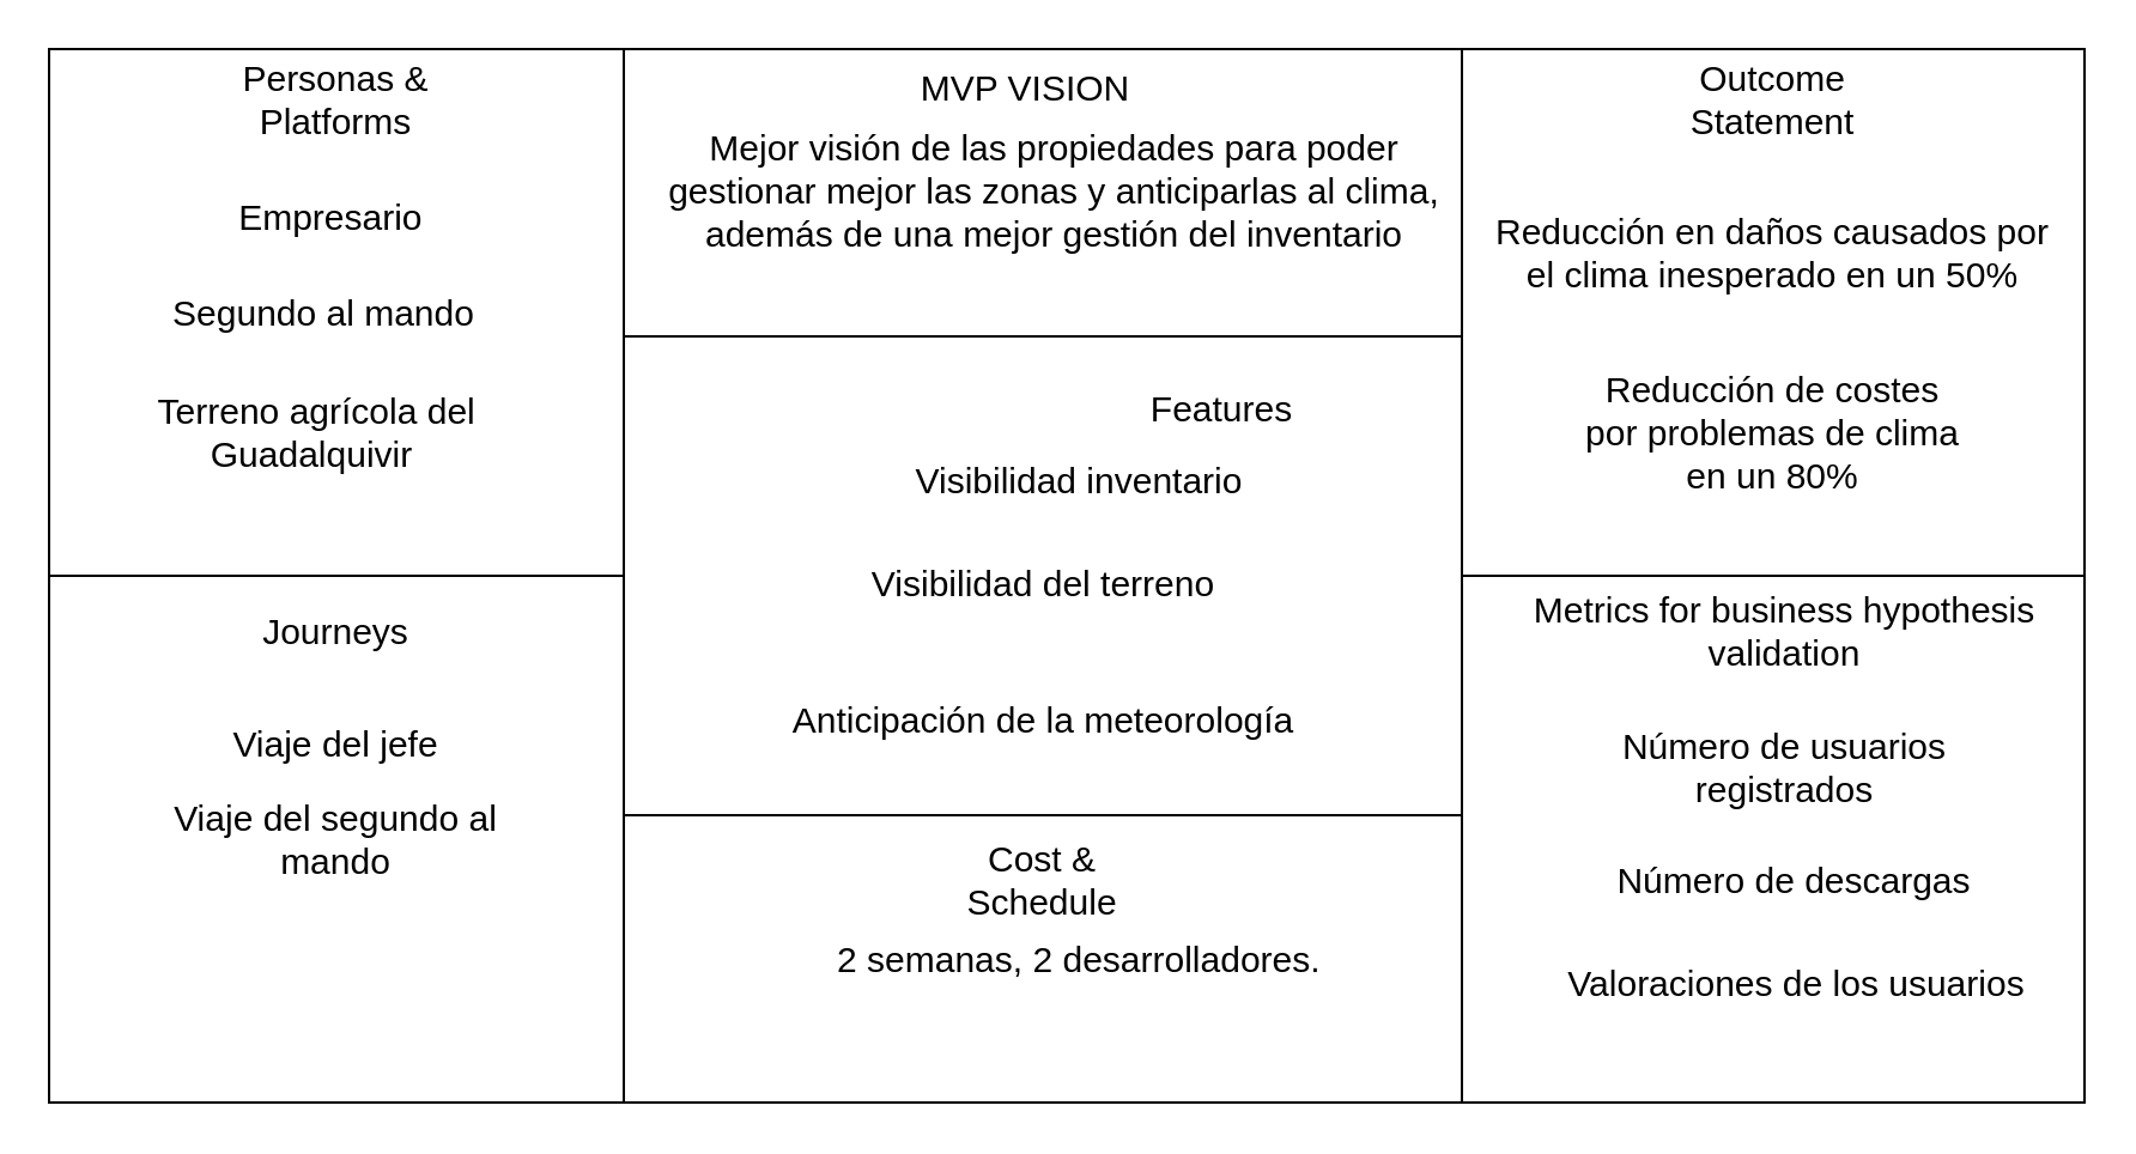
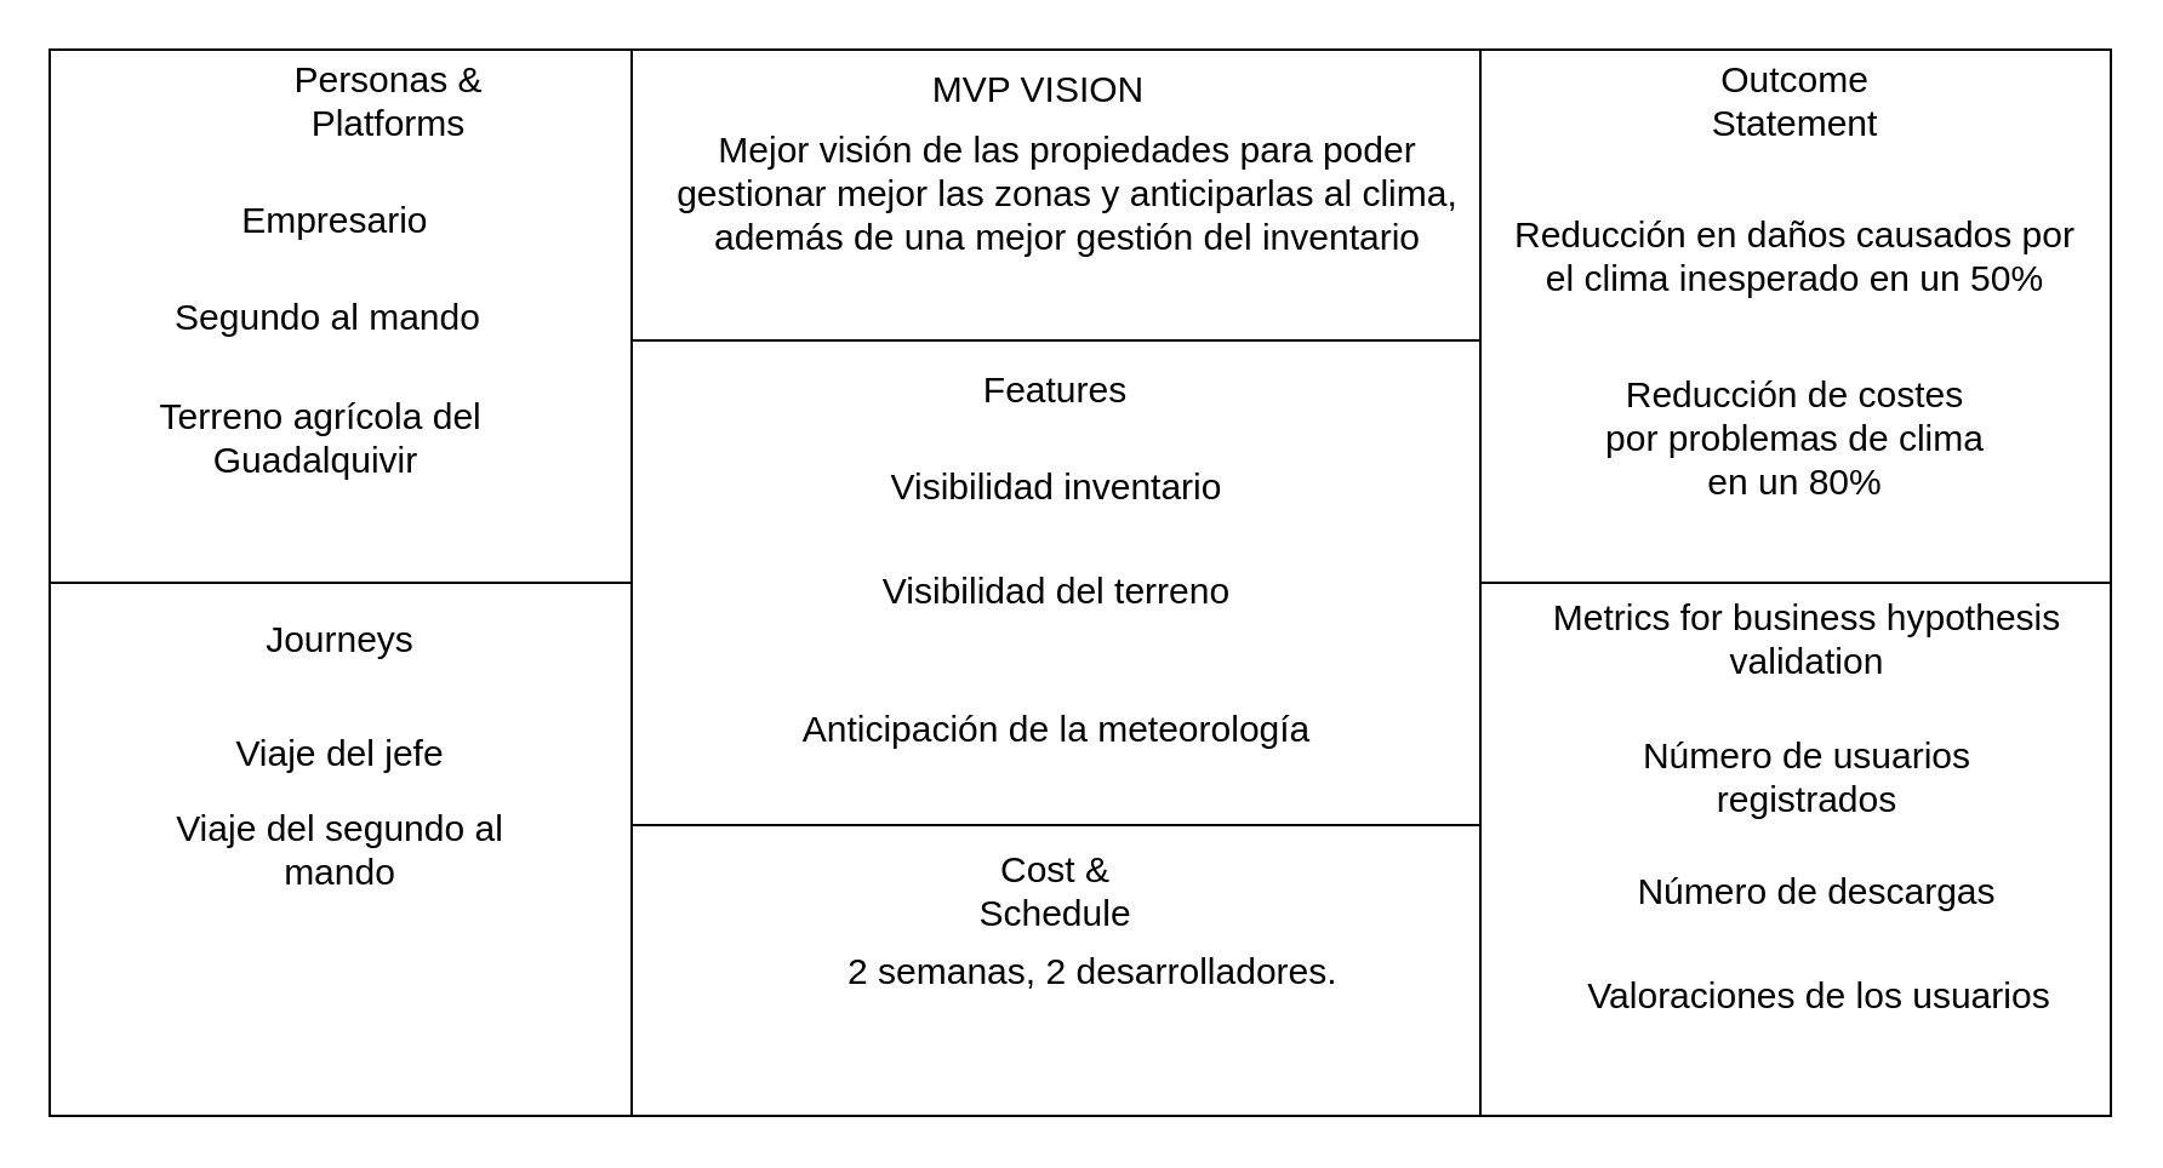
- <mxCell id="11" value="Personas &amp;amp; Platforms" style="text;html=1;strokeColor=none;fillColor=none;align=center;verticalAlign=middle;whiteSpace=wrap;rounded=0;fontSize=15;" parent="1" vertex="1"><mxGeometry x="80" y="31" width="120" height="20" as="geometry" /></mxCell>
+ <mxCell id="11" value="Personas &amp;amp; Platforms" style="text;html=1;strokeColor=none;fillColor=none;align=center;verticalAlign=middle;whiteSpace=wrap;rounded=0;fontSize=15;" parent="1" vertex="1"><mxGeometry x="100" y="31" width="120" height="20" as="geometry" /></mxCell>
- <mxCell id="10" value="Features" style="text;html=1;strokeColor=none;fillColor=none;align=center;verticalAlign=middle;whiteSpace=wrap;rounded=0;fontSize=15;" parent="1" vertex="1"><mxGeometry x="490" y="160" width="40" height="20" as="geometry" /></mxCell>
+ <mxCell id="10" value="Features" style="text;html=1;strokeColor=none;fillColor=none;align=center;verticalAlign=middle;whiteSpace=wrap;rounded=0;fontSize=15;" parent="1" vertex="1"><mxGeometry x="415" y="150" width="40" height="20" as="geometry" /></mxCell>
- <mxCell id="24" value="Visibilidad inventario" style="text;html=1;strokeColor=none;fillColor=none;align=center;verticalAlign=middle;whiteSpace=wrap;rounded=0;fontSize=15;" parent="1" vertex="1"><mxGeometry x="357.5" y="190" width="185" height="20" as="geometry" /></mxCell>
+ <mxCell id="24" value="Visibilidad inventario" style="text;html=1;strokeColor=none;fillColor=none;align=center;verticalAlign=middle;whiteSpace=wrap;rounded=0;fontSize=15;" parent="1" vertex="1"><mxGeometry x="342.5" y="190" width="185" height="20" as="geometry" /></mxCell>
